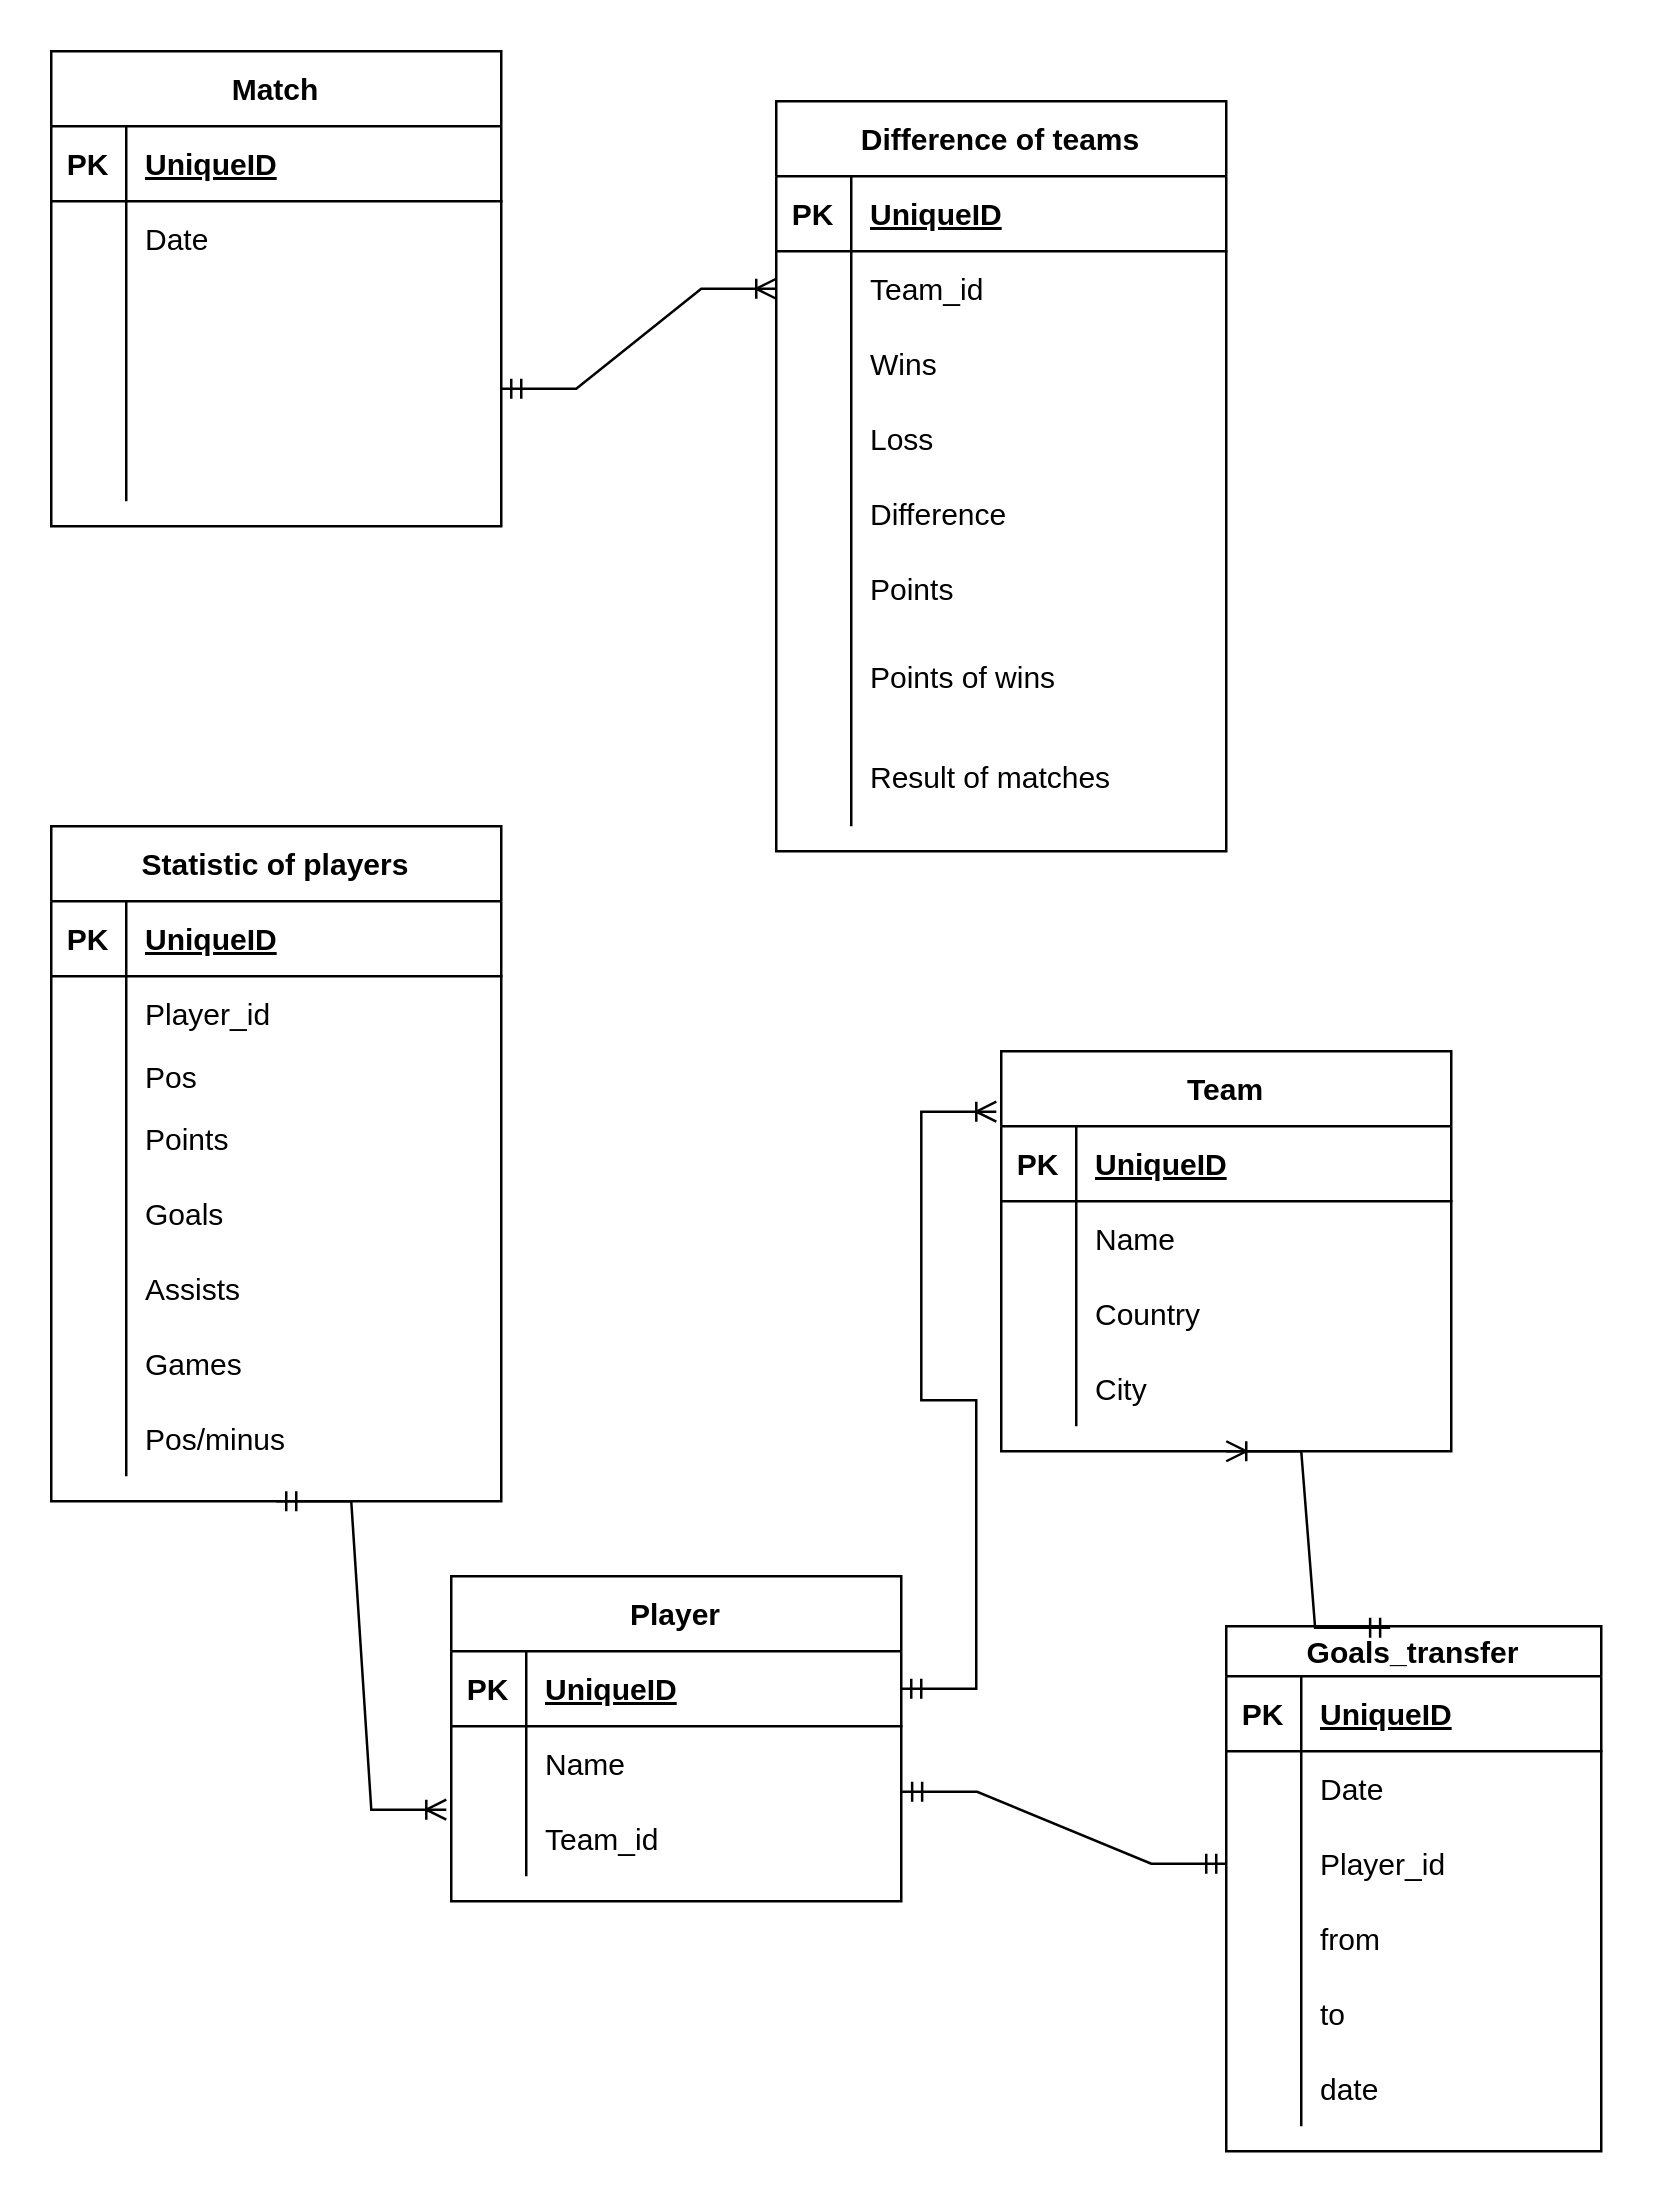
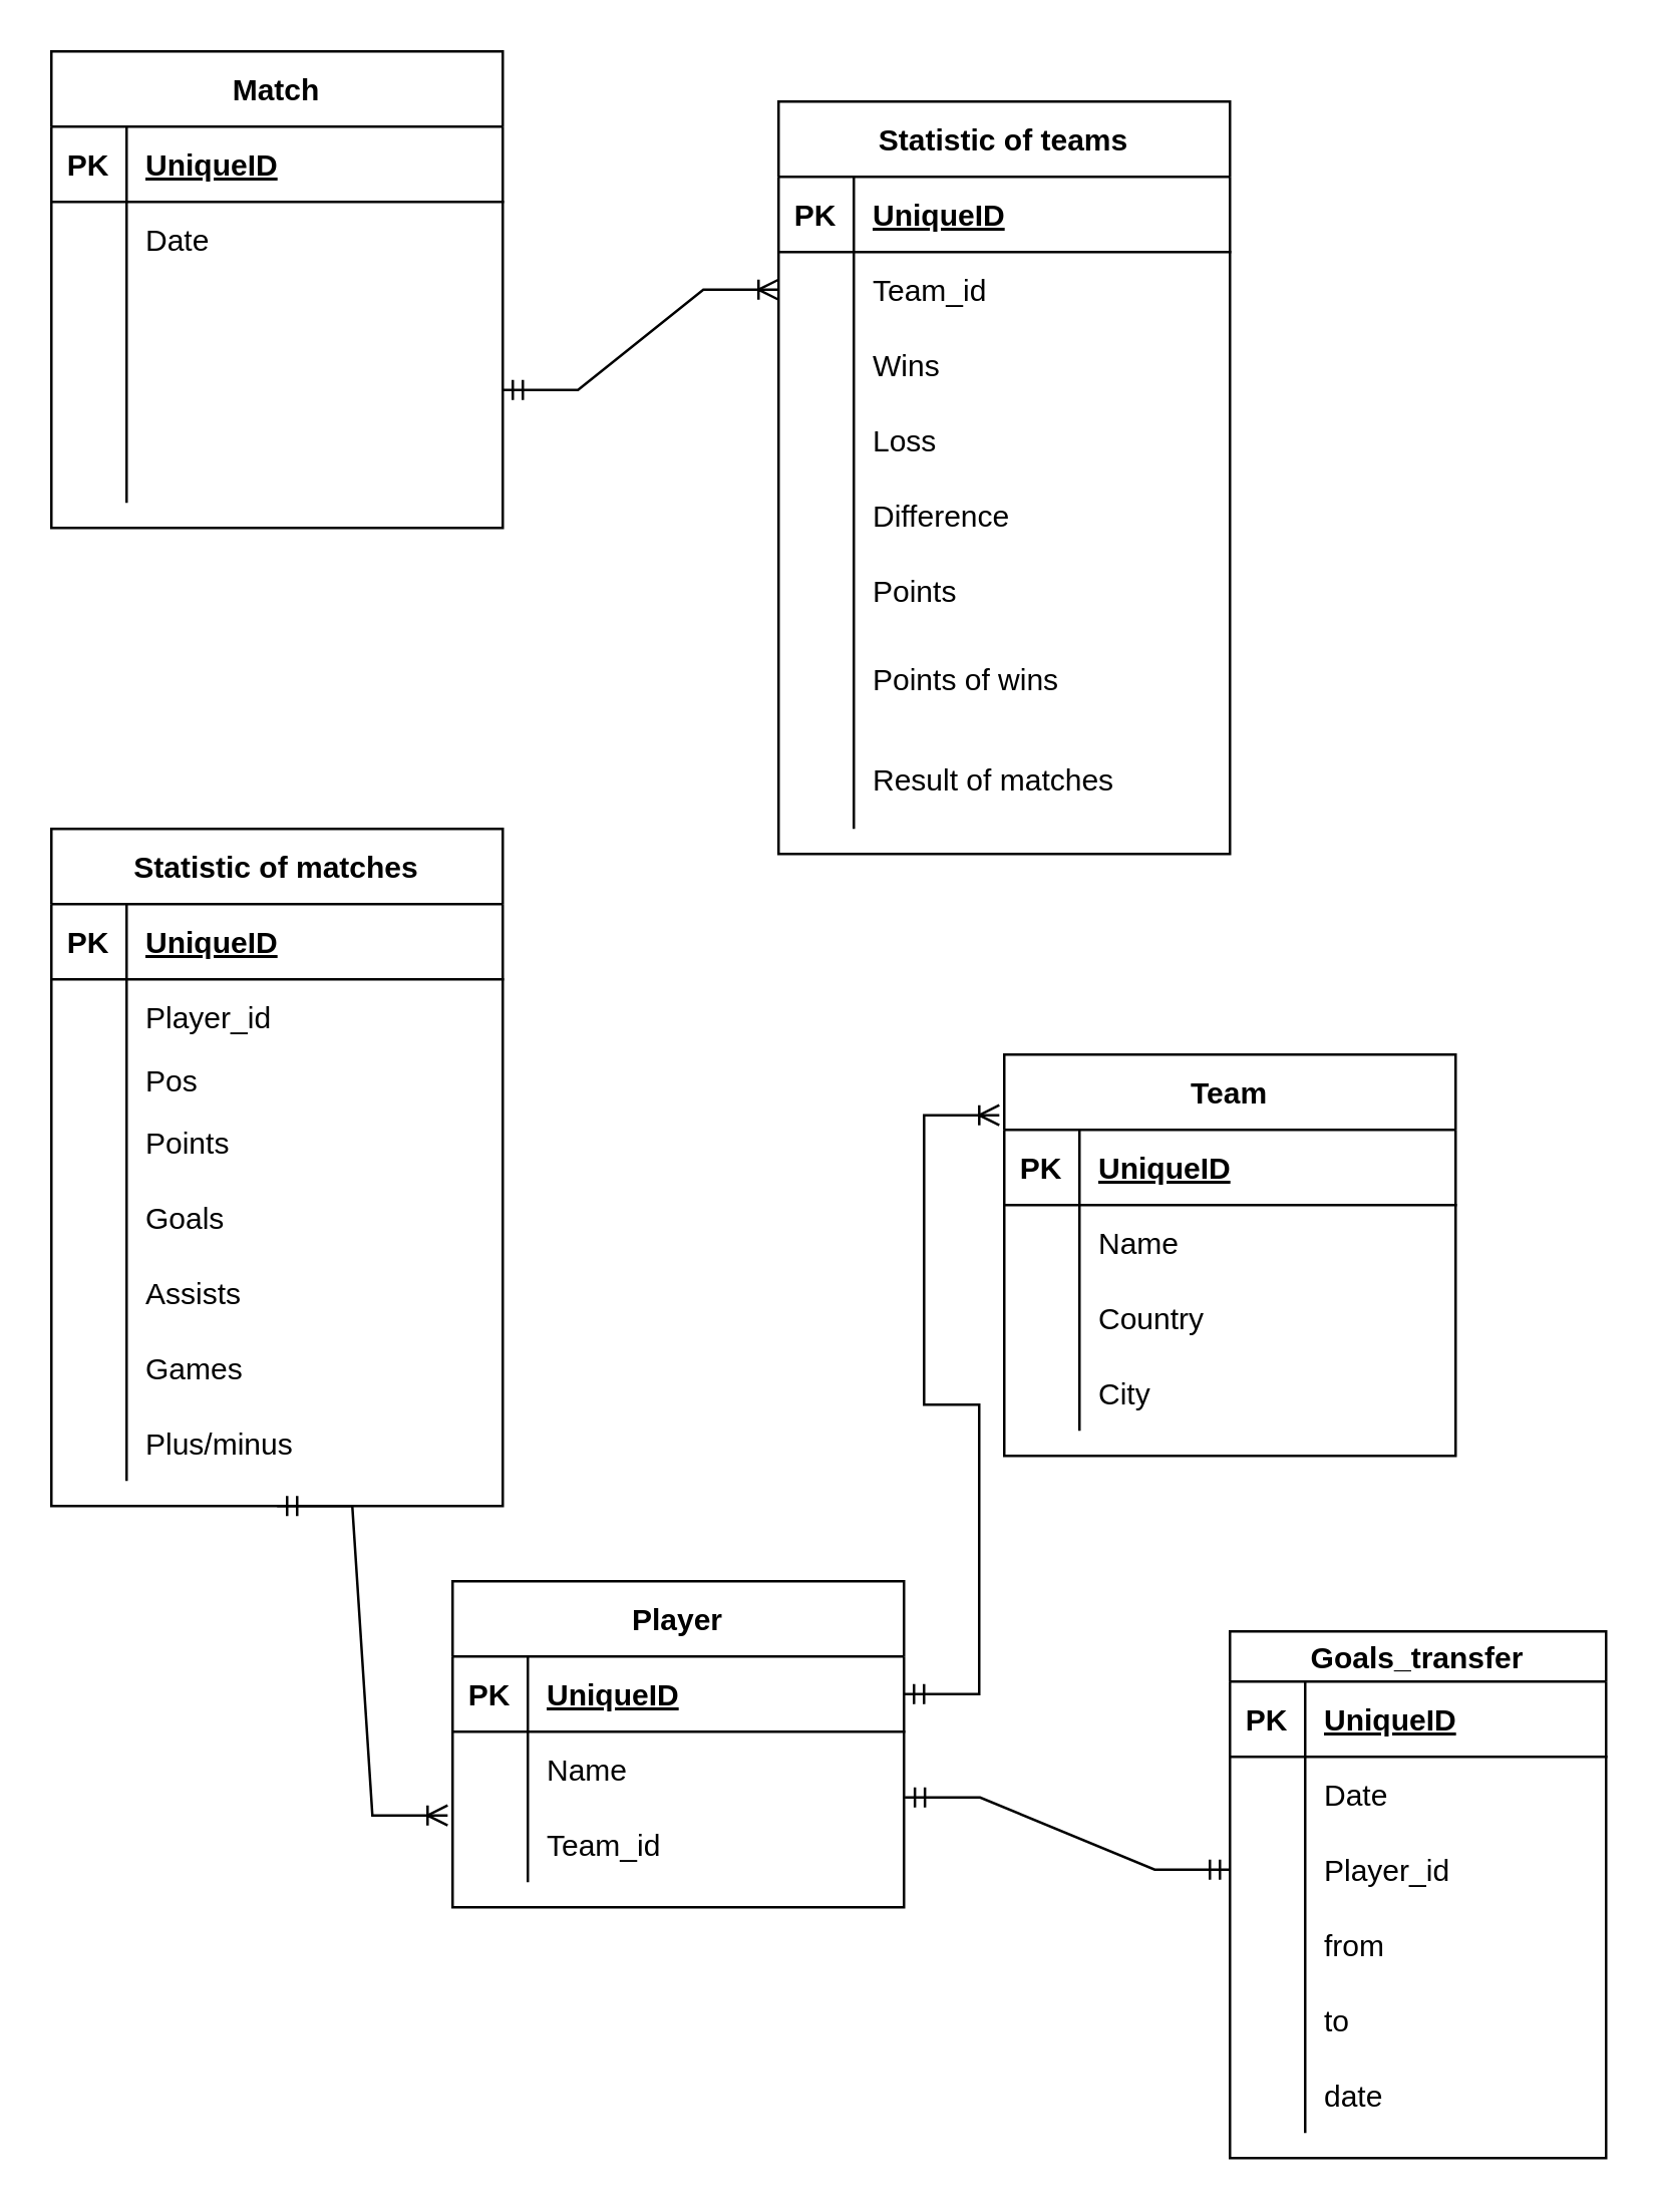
- <mxCell id="69" value="Difference of teams" style="shape=table;startSize=30;container=1;collapsible=1;childLayout=tableLayout;fixedRows=1;rowLines=0;fontStyle=1;align=center;resizeLast=1;" parent="1" vertex="1"><mxGeometry x="310" y="40" width="180" height="300" as="geometry" /></mxCell>
+ <mxCell id="69" value="Statistic of teams" style="shape=table;startSize=30;container=1;collapsible=1;childLayout=tableLayout;fixedRows=1;rowLines=0;fontStyle=1;align=center;resizeLast=1;" parent="1" vertex="1"><mxGeometry x="310" y="40" width="180" height="300" as="geometry" /></mxCell>
- <mxCell id="44" value="Statistic of players" style="shape=table;startSize=30;container=1;collapsible=1;childLayout=tableLayout;fixedRows=1;rowLines=0;fontStyle=1;align=center;resizeLast=1;" parent="1" vertex="1"><mxGeometry x="20" y="330" width="180" height="270" as="geometry" /></mxCell>
+ <mxCell id="44" value="Statistic of matches" style="shape=table;startSize=30;container=1;collapsible=1;childLayout=tableLayout;fixedRows=1;rowLines=0;fontStyle=1;align=center;resizeLast=1;" parent="1" vertex="1"><mxGeometry x="20" y="330" width="180" height="270" as="geometry" /></mxCell>
- <mxCell id="68" value="Pos/minus" style="shape=partialRectangle;connectable=0;fillColor=none;top=0;left=0;bottom=0;right=0;align=left;spacingLeft=6;overflow=hidden;" parent="66" vertex="1"><mxGeometry x="30" width="150" height="30" as="geometry"><mxRectangle width="150" height="30" as="alternateBounds" /></mxGeometry></mxCell>
+ <mxCell id="68" value="Plus/minus" style="shape=partialRectangle;connectable=0;fillColor=none;top=0;left=0;bottom=0;right=0;align=left;spacingLeft=6;overflow=hidden;" parent="66" vertex="1"><mxGeometry x="30" width="150" height="30" as="geometry"><mxRectangle width="150" height="30" as="alternateBounds" /></mxGeometry></mxCell>
- <mxCell id="112" value="" style="edgeStyle=entityRelationEdgeStyle;fontSize=12;html=1;endArrow=ERoneToMany;startArrow=ERmandOne;rounded=0;exitX=0.437;exitY=0.003;exitDx=0;exitDy=0;exitPerimeter=0;entryX=0.5;entryY=1;entryDx=0;entryDy=0;" parent="1" source="2" target="31" edge="1"><mxGeometry width="100" height="100" relative="1" as="geometry"><mxPoint x="490" y="700" as="sourcePoint" /><mxPoint x="590" y="600" as="targetPoint" /></mxGeometry></mxCell>
